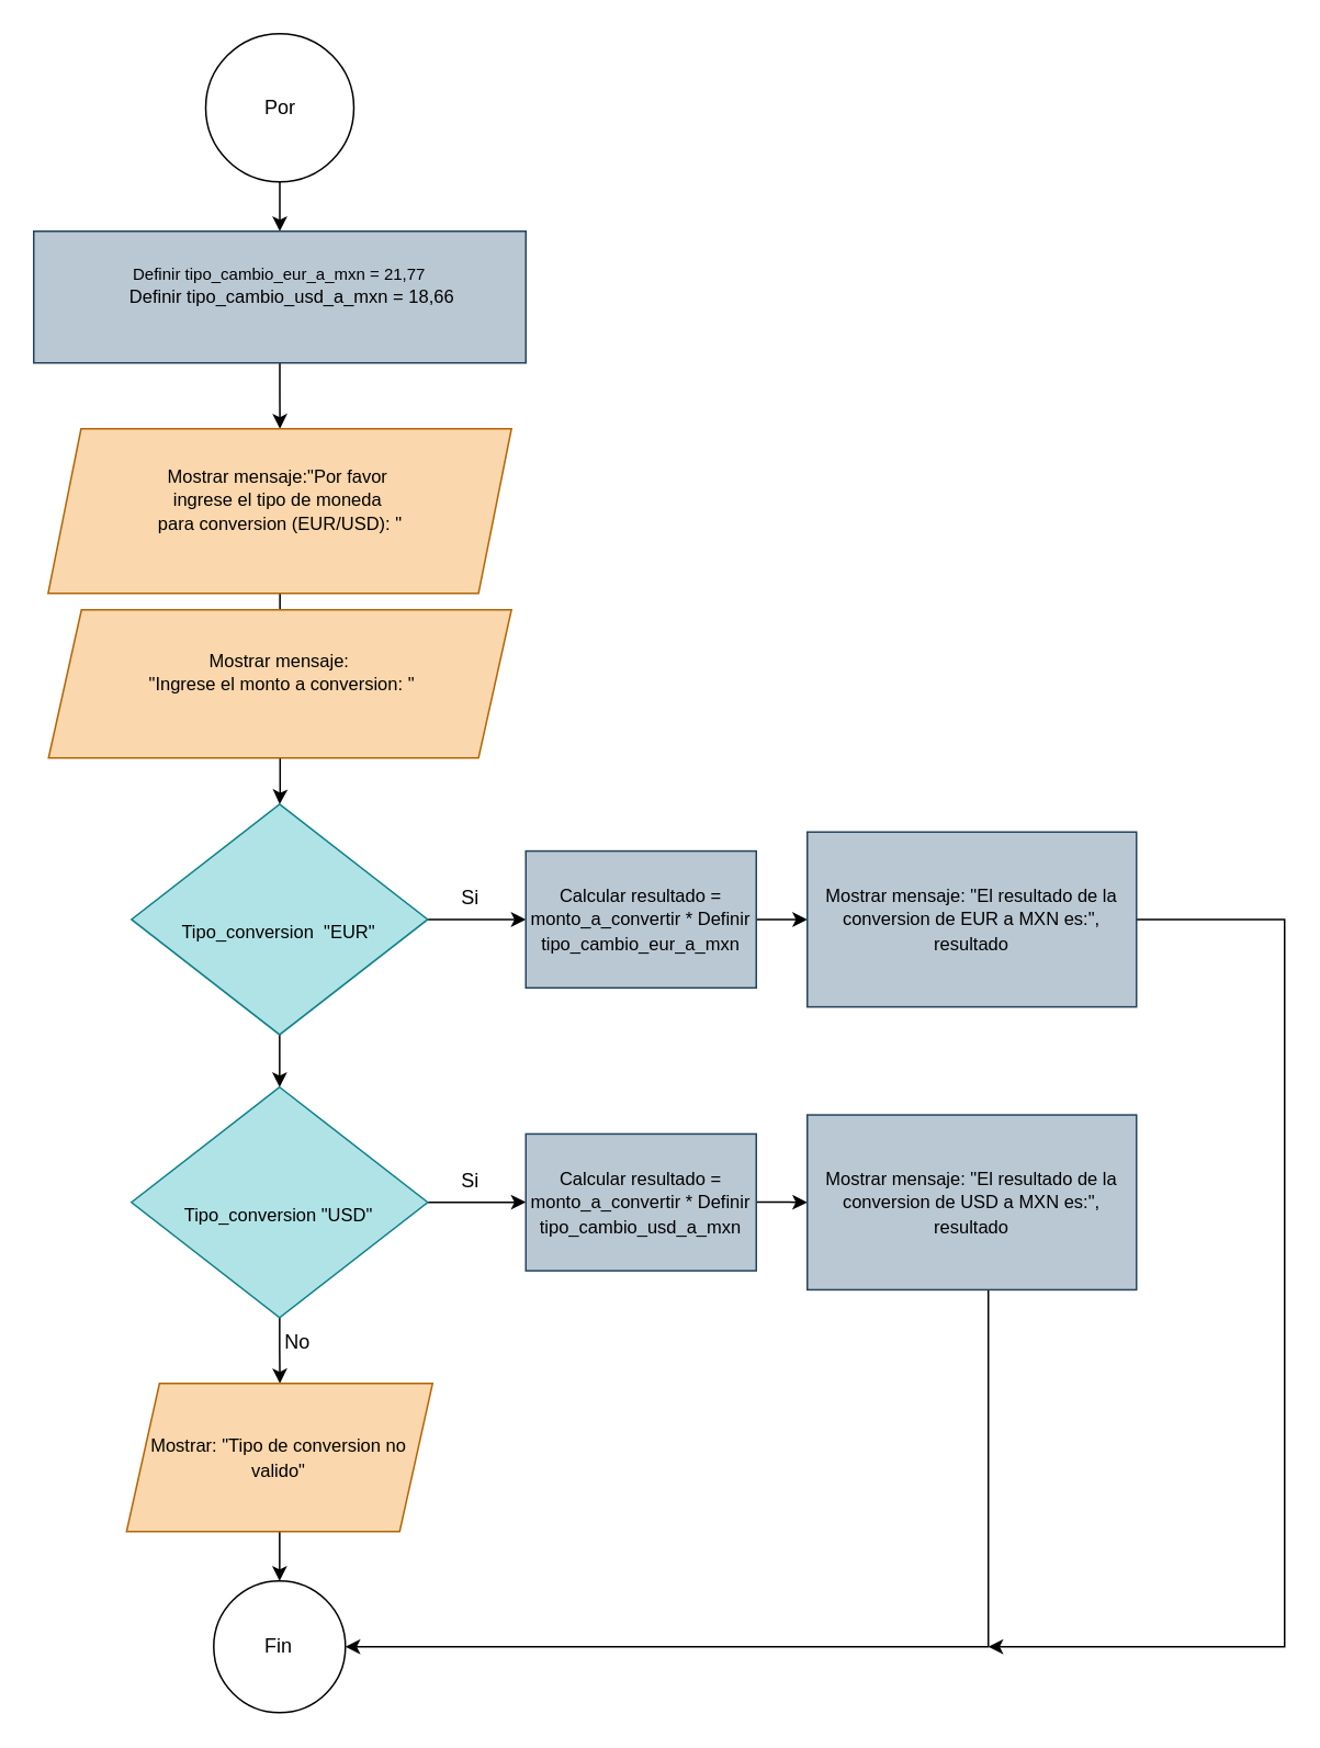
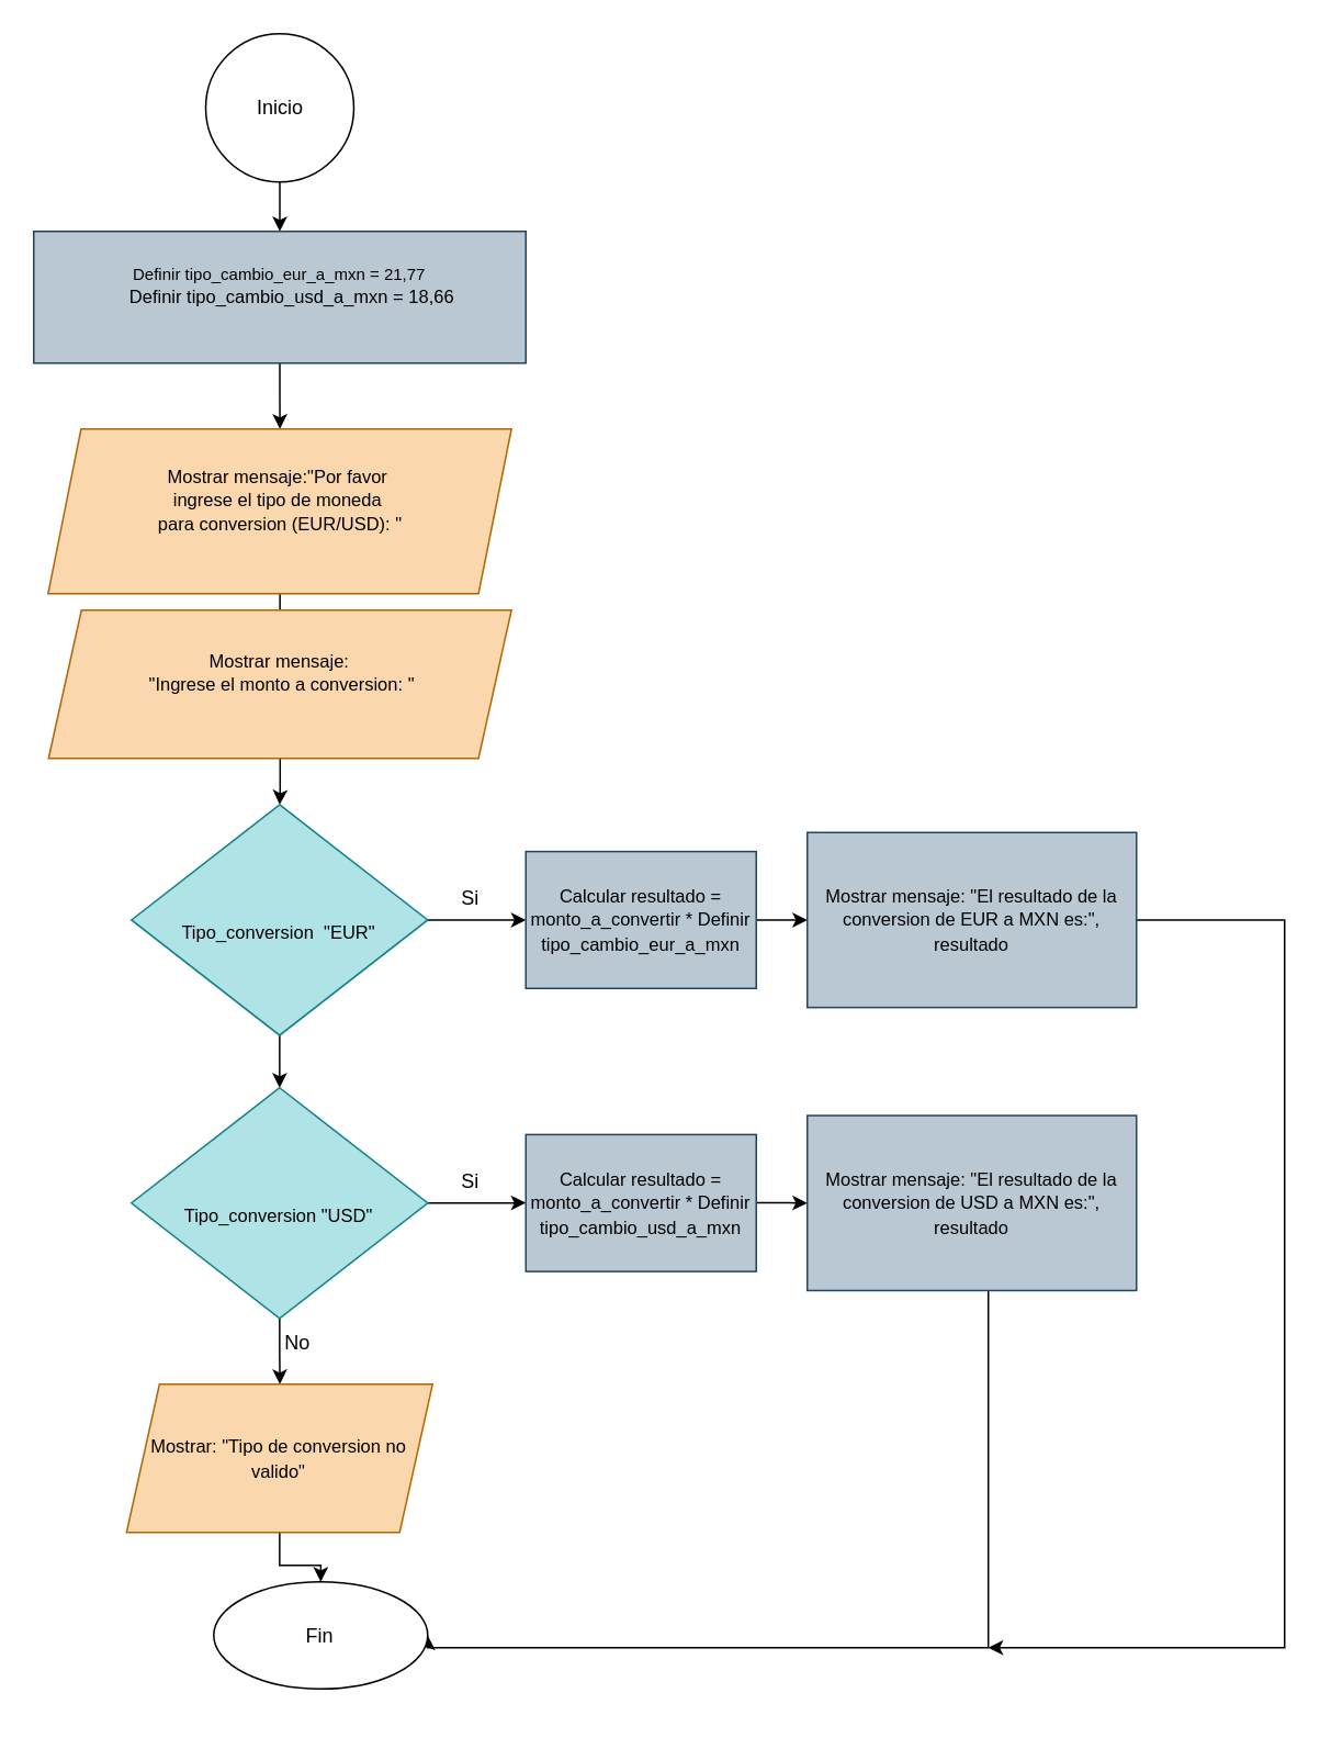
- <mxCell id="3" value="Por" style="ellipse;whiteSpace=wrap;html=1;aspect=fixed;" vertex="1" parent="1"><mxGeometry x="124.5" y="20" width="90" height="90" as="geometry" /></mxCell>
+ <mxCell id="3" value="Inicio" style="ellipse;whiteSpace=wrap;html=1;aspect=fixed;" vertex="1" parent="1"><mxGeometry x="124.5" y="20" width="90" height="90" as="geometry" /></mxCell>
- <mxCell id="29" value="Fin" style="ellipse;whiteSpace=wrap;html=1;aspect=fixed;" vertex="1" parent="1"><mxGeometry x="129.37" y="960" width="80" height="80" as="geometry" /></mxCell>
+ <mxCell id="29" value="Fin" style="ellipse;whiteSpace=wrap;html=1;aspect=fixed;" vertex="1" parent="1"><mxGeometry x="129.37" y="960" width="130" height="65" as="geometry" /></mxCell>
